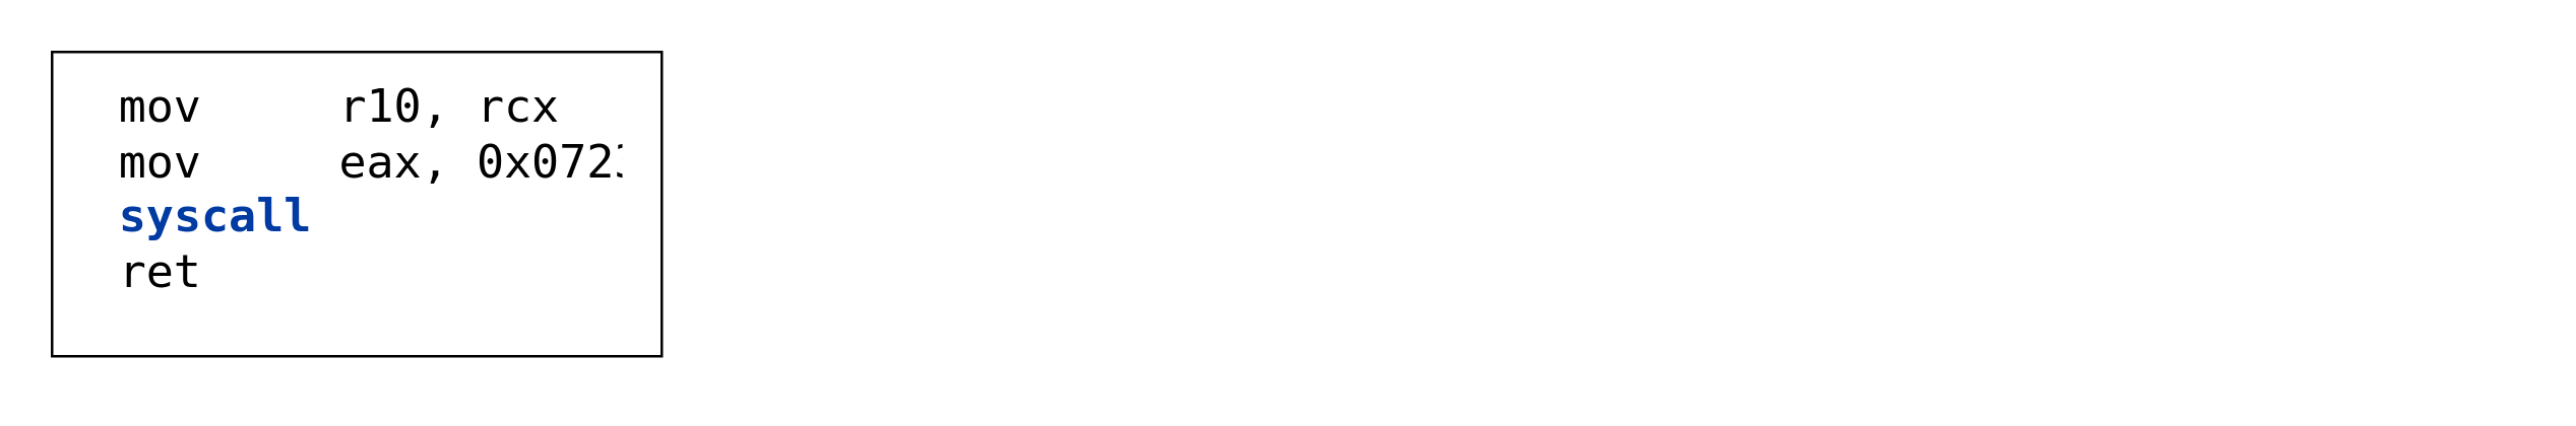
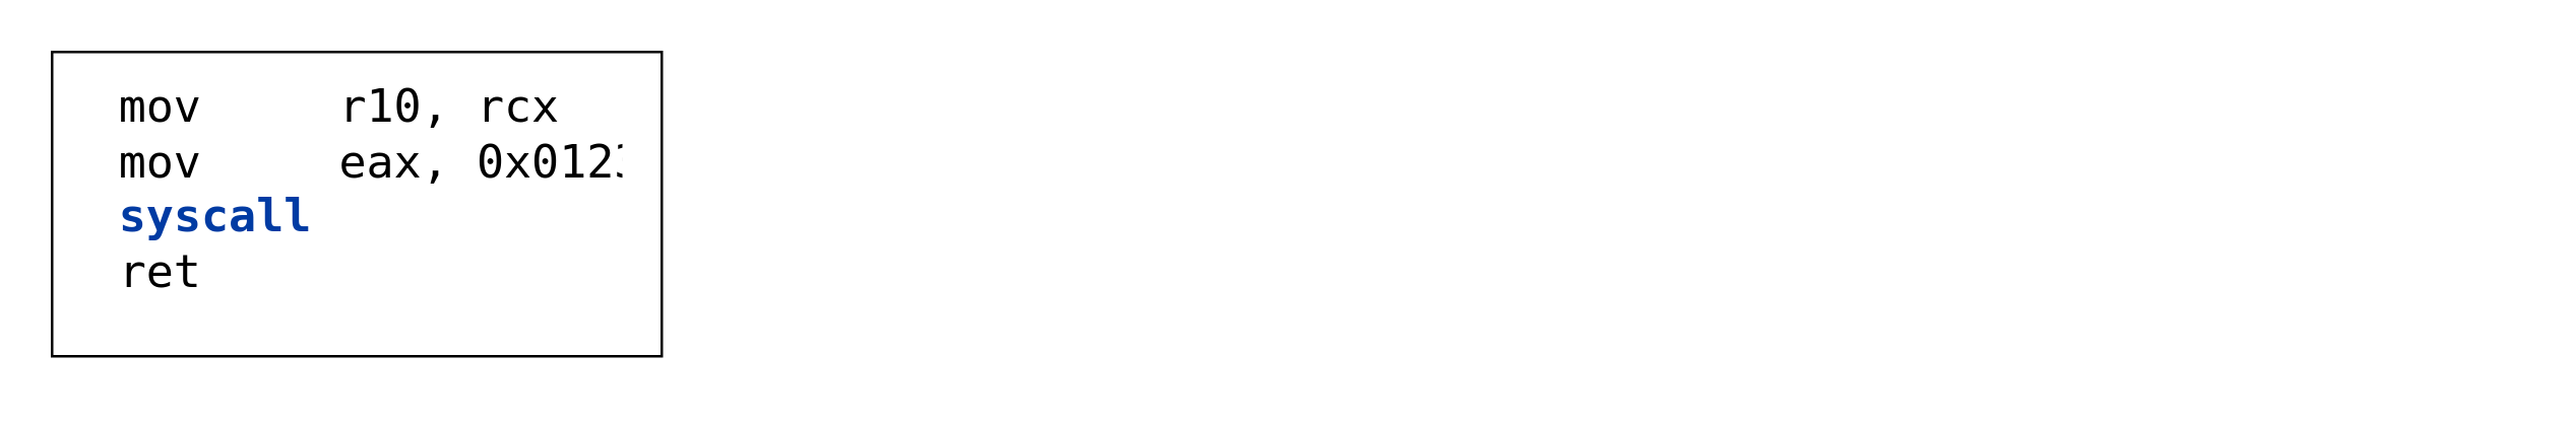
- <mxCell id="3" value="&lt;pre style=&quot;margin-top: 0px;&quot;&gt;&lt;font style=&quot;font-size: 18px;&quot;&gt;&amp;nbsp; mov&amp;nbsp; &amp;nbsp; &amp;nbsp;r10, rcx&lt;br&gt;&lt;/font&gt;&lt;font style=&quot;font-size: 18px;&quot;&gt;&amp;nbsp; mov&amp;nbsp; &amp;nbsp; &amp;nbsp;eax, 0x0723&lt;br&gt;&lt;/font&gt;&lt;font style=&quot;font-size: 18px;&quot;&gt;&lt;b&gt;&amp;nbsp; &lt;font style=&quot;color: rgb(0, 59, 163);&quot;&gt;syscall&lt;br&gt;&lt;/font&gt;&lt;/b&gt;&lt;/font&gt;&lt;font style=&quot;font-size: 18px;&quot;&gt;&amp;nbsp; ret&lt;/font&gt;&lt;/pre&gt;" style="text;html=1;whiteSpace=wrap;overflow=hidden;rounded=0;spacing=-4;" parent="1" vertex="1"><mxGeometry x="29" y="30" width="210" height="90" as="geometry" /></mxCell>
+ <mxCell id="3" value="&lt;pre style=&quot;margin-top: 0px;&quot;&gt;&lt;font style=&quot;font-size: 18px;&quot;&gt;&amp;nbsp; mov&amp;nbsp; &amp;nbsp; &amp;nbsp;r10, rcx&lt;br&gt;&lt;/font&gt;&lt;font style=&quot;font-size: 18px;&quot;&gt;&amp;nbsp; mov&amp;nbsp; &amp;nbsp; &amp;nbsp;eax, 0x0123&lt;br&gt;&lt;/font&gt;&lt;font style=&quot;font-size: 18px;&quot;&gt;&lt;b&gt;&amp;nbsp; &lt;font style=&quot;color: rgb(0, 59, 163);&quot;&gt;syscall&lt;br&gt;&lt;/font&gt;&lt;/b&gt;&lt;/font&gt;&lt;font style=&quot;font-size: 18px;&quot;&gt;&amp;nbsp; ret&lt;/font&gt;&lt;/pre&gt;" style="text;html=1;whiteSpace=wrap;overflow=hidden;rounded=0;spacing=-4;" parent="1" vertex="1"><mxGeometry x="29" y="30" width="210" height="90" as="geometry" /></mxCell>
